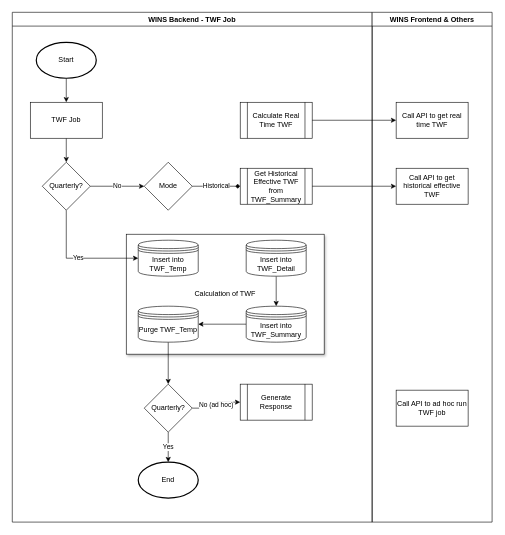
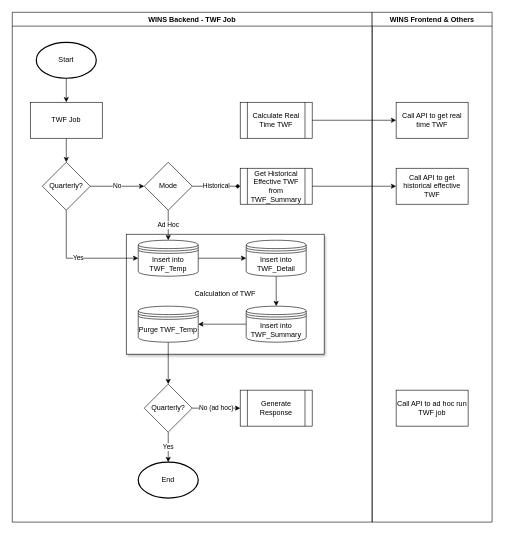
+ <mxCell id="12" value="Ad Hoc" style="edgeStyle=orthogonalEdgeStyle;rounded=0;orthogonalLoop=1;jettySize=auto;html=1;" edge="1" parent="2" source="13" target="17"><mxGeometry relative="1" as="geometry" /></mxCell>
+ <mxCell id="16" value="" style="edgeStyle=orthogonalEdgeStyle;rounded=0;orthogonalLoop=1;jettySize=auto;html=1;" edge="1" parent="2" source="17" target="19"><mxGeometry relative="1" as="geometry" /></mxCell>
- <mxCell id="28" value="Generate Response" style="shape=process;whiteSpace=wrap;html=1;backgroundOutline=1;" vertex="1" parent="2"><mxGeometry x="380" y="620" width="120" height="60" as="geometry" /></mxCell>
+ <mxCell id="28" value="Generate Response" style="shape=process;whiteSpace=wrap;html=1;backgroundOutline=1;" vertex="1" parent="2"><mxGeometry x="380" y="630" width="120" height="60" as="geometry" /></mxCell>
